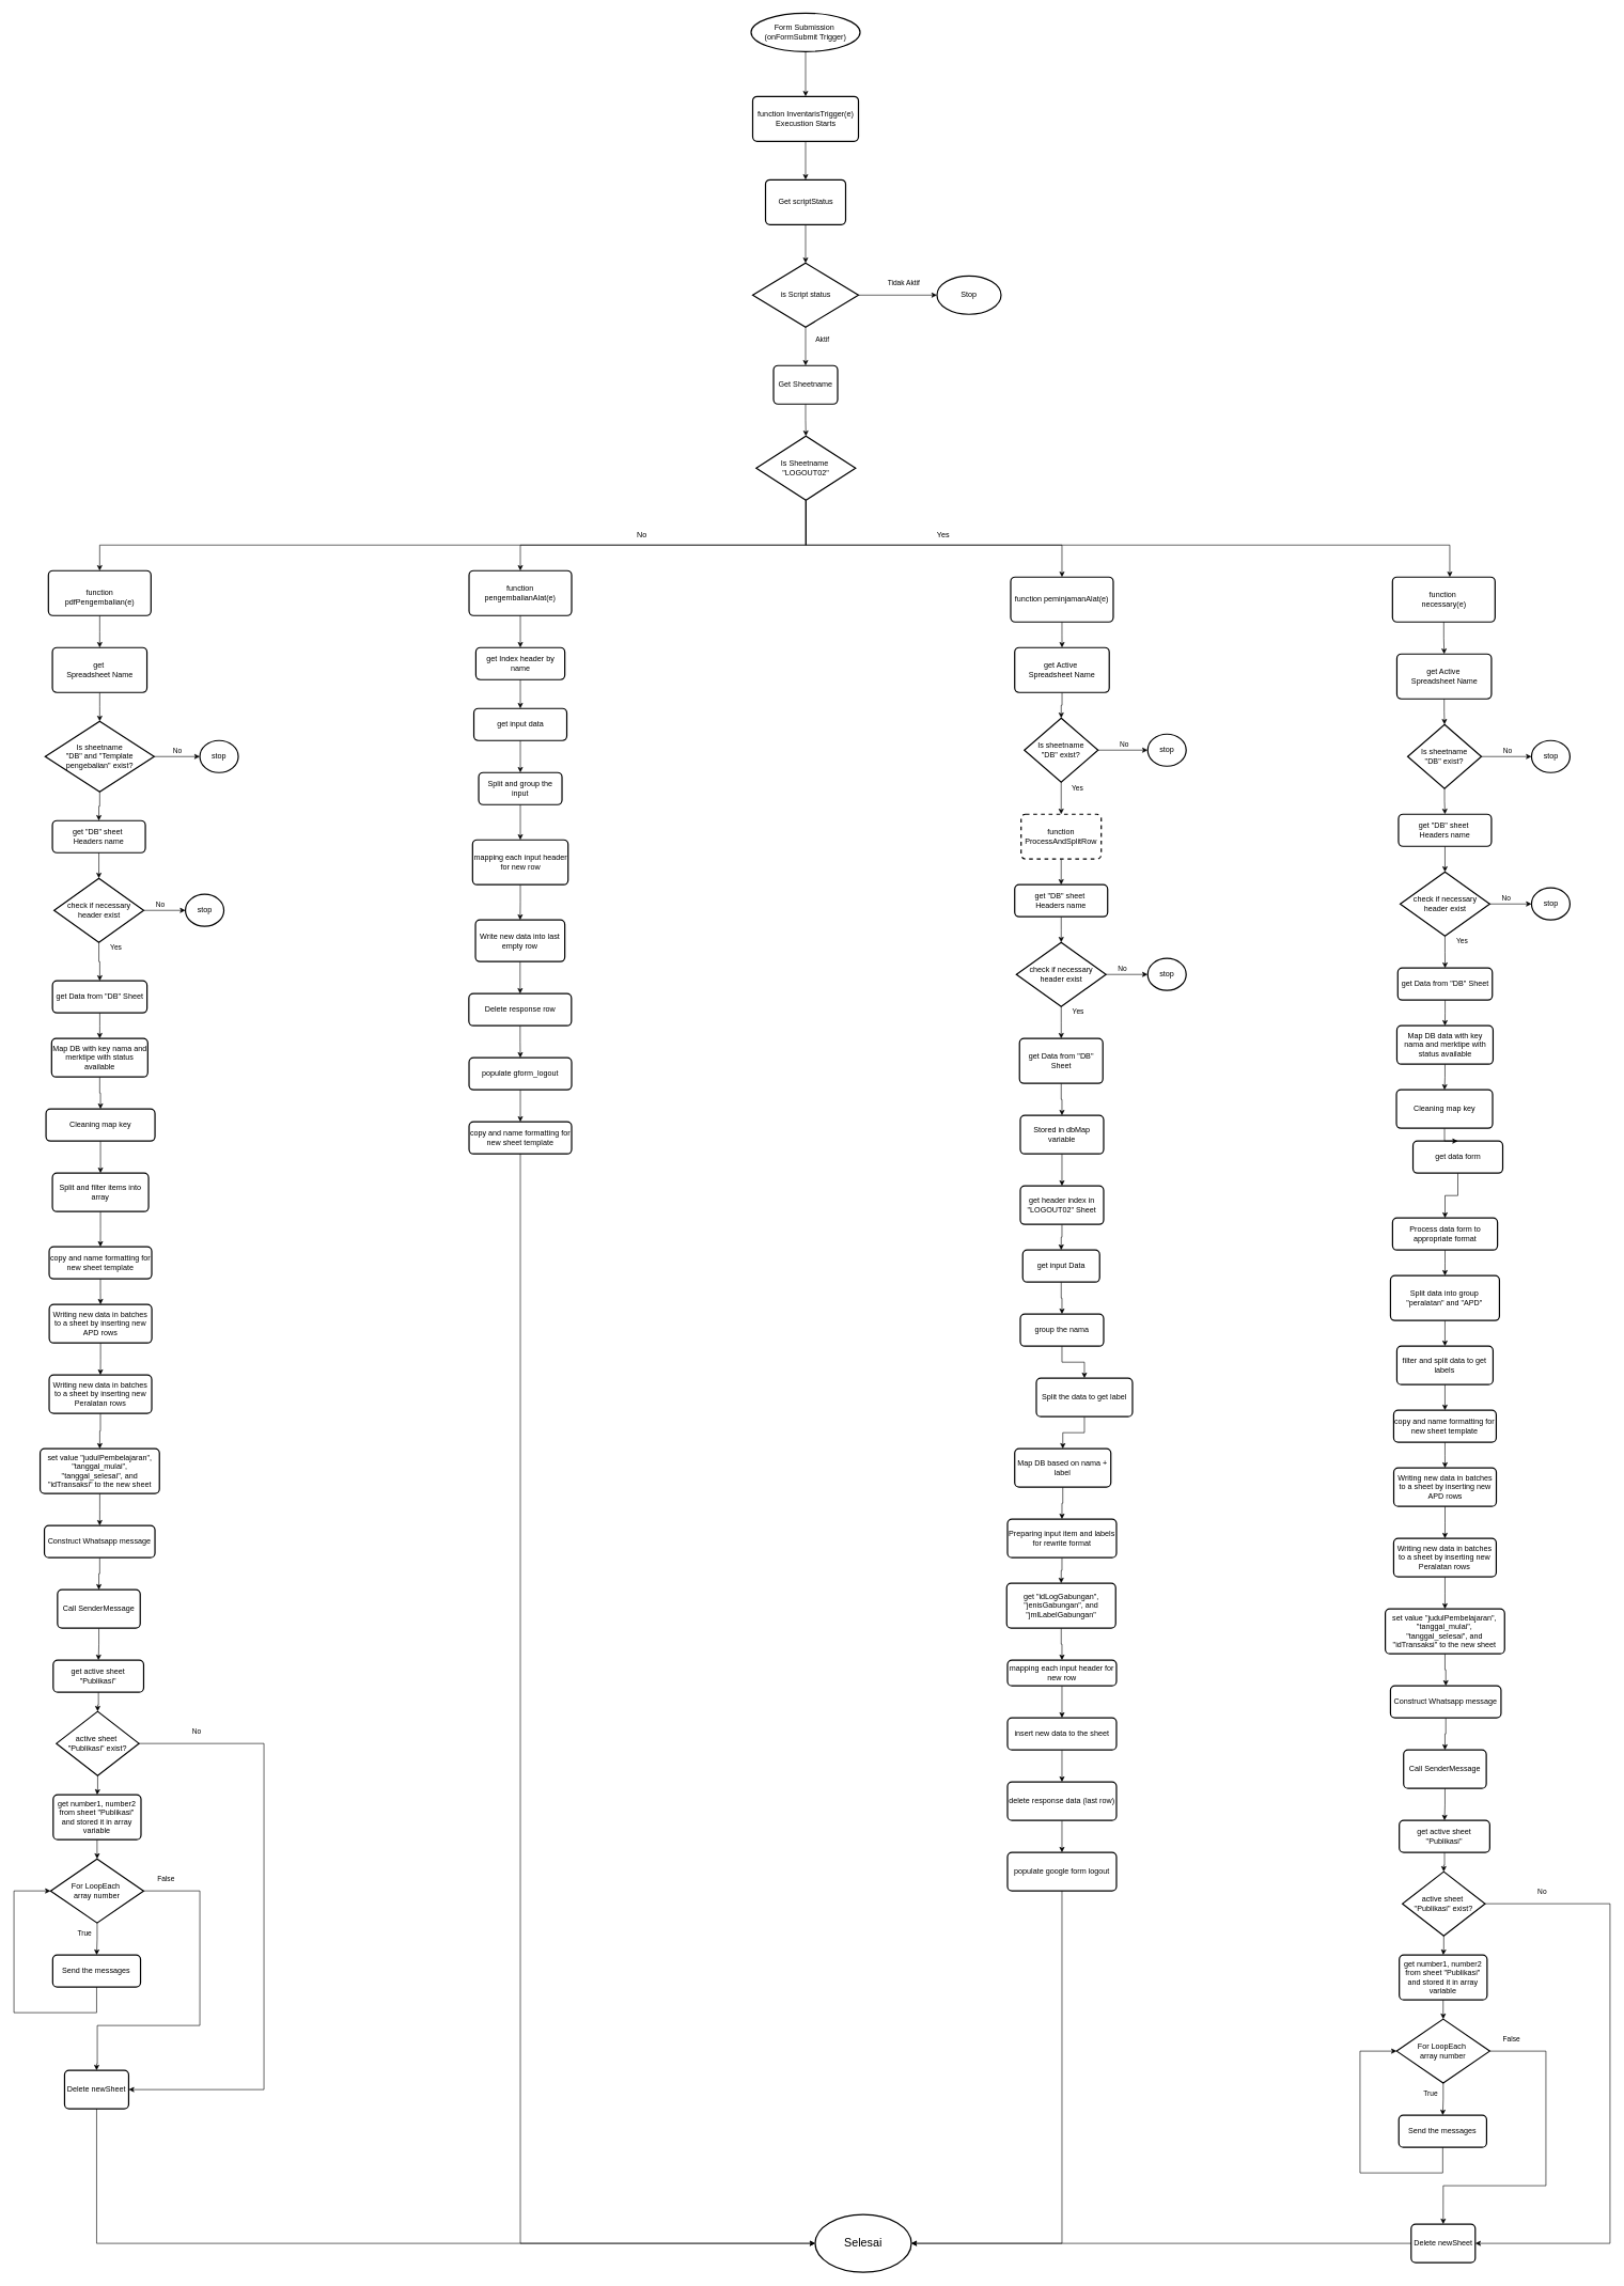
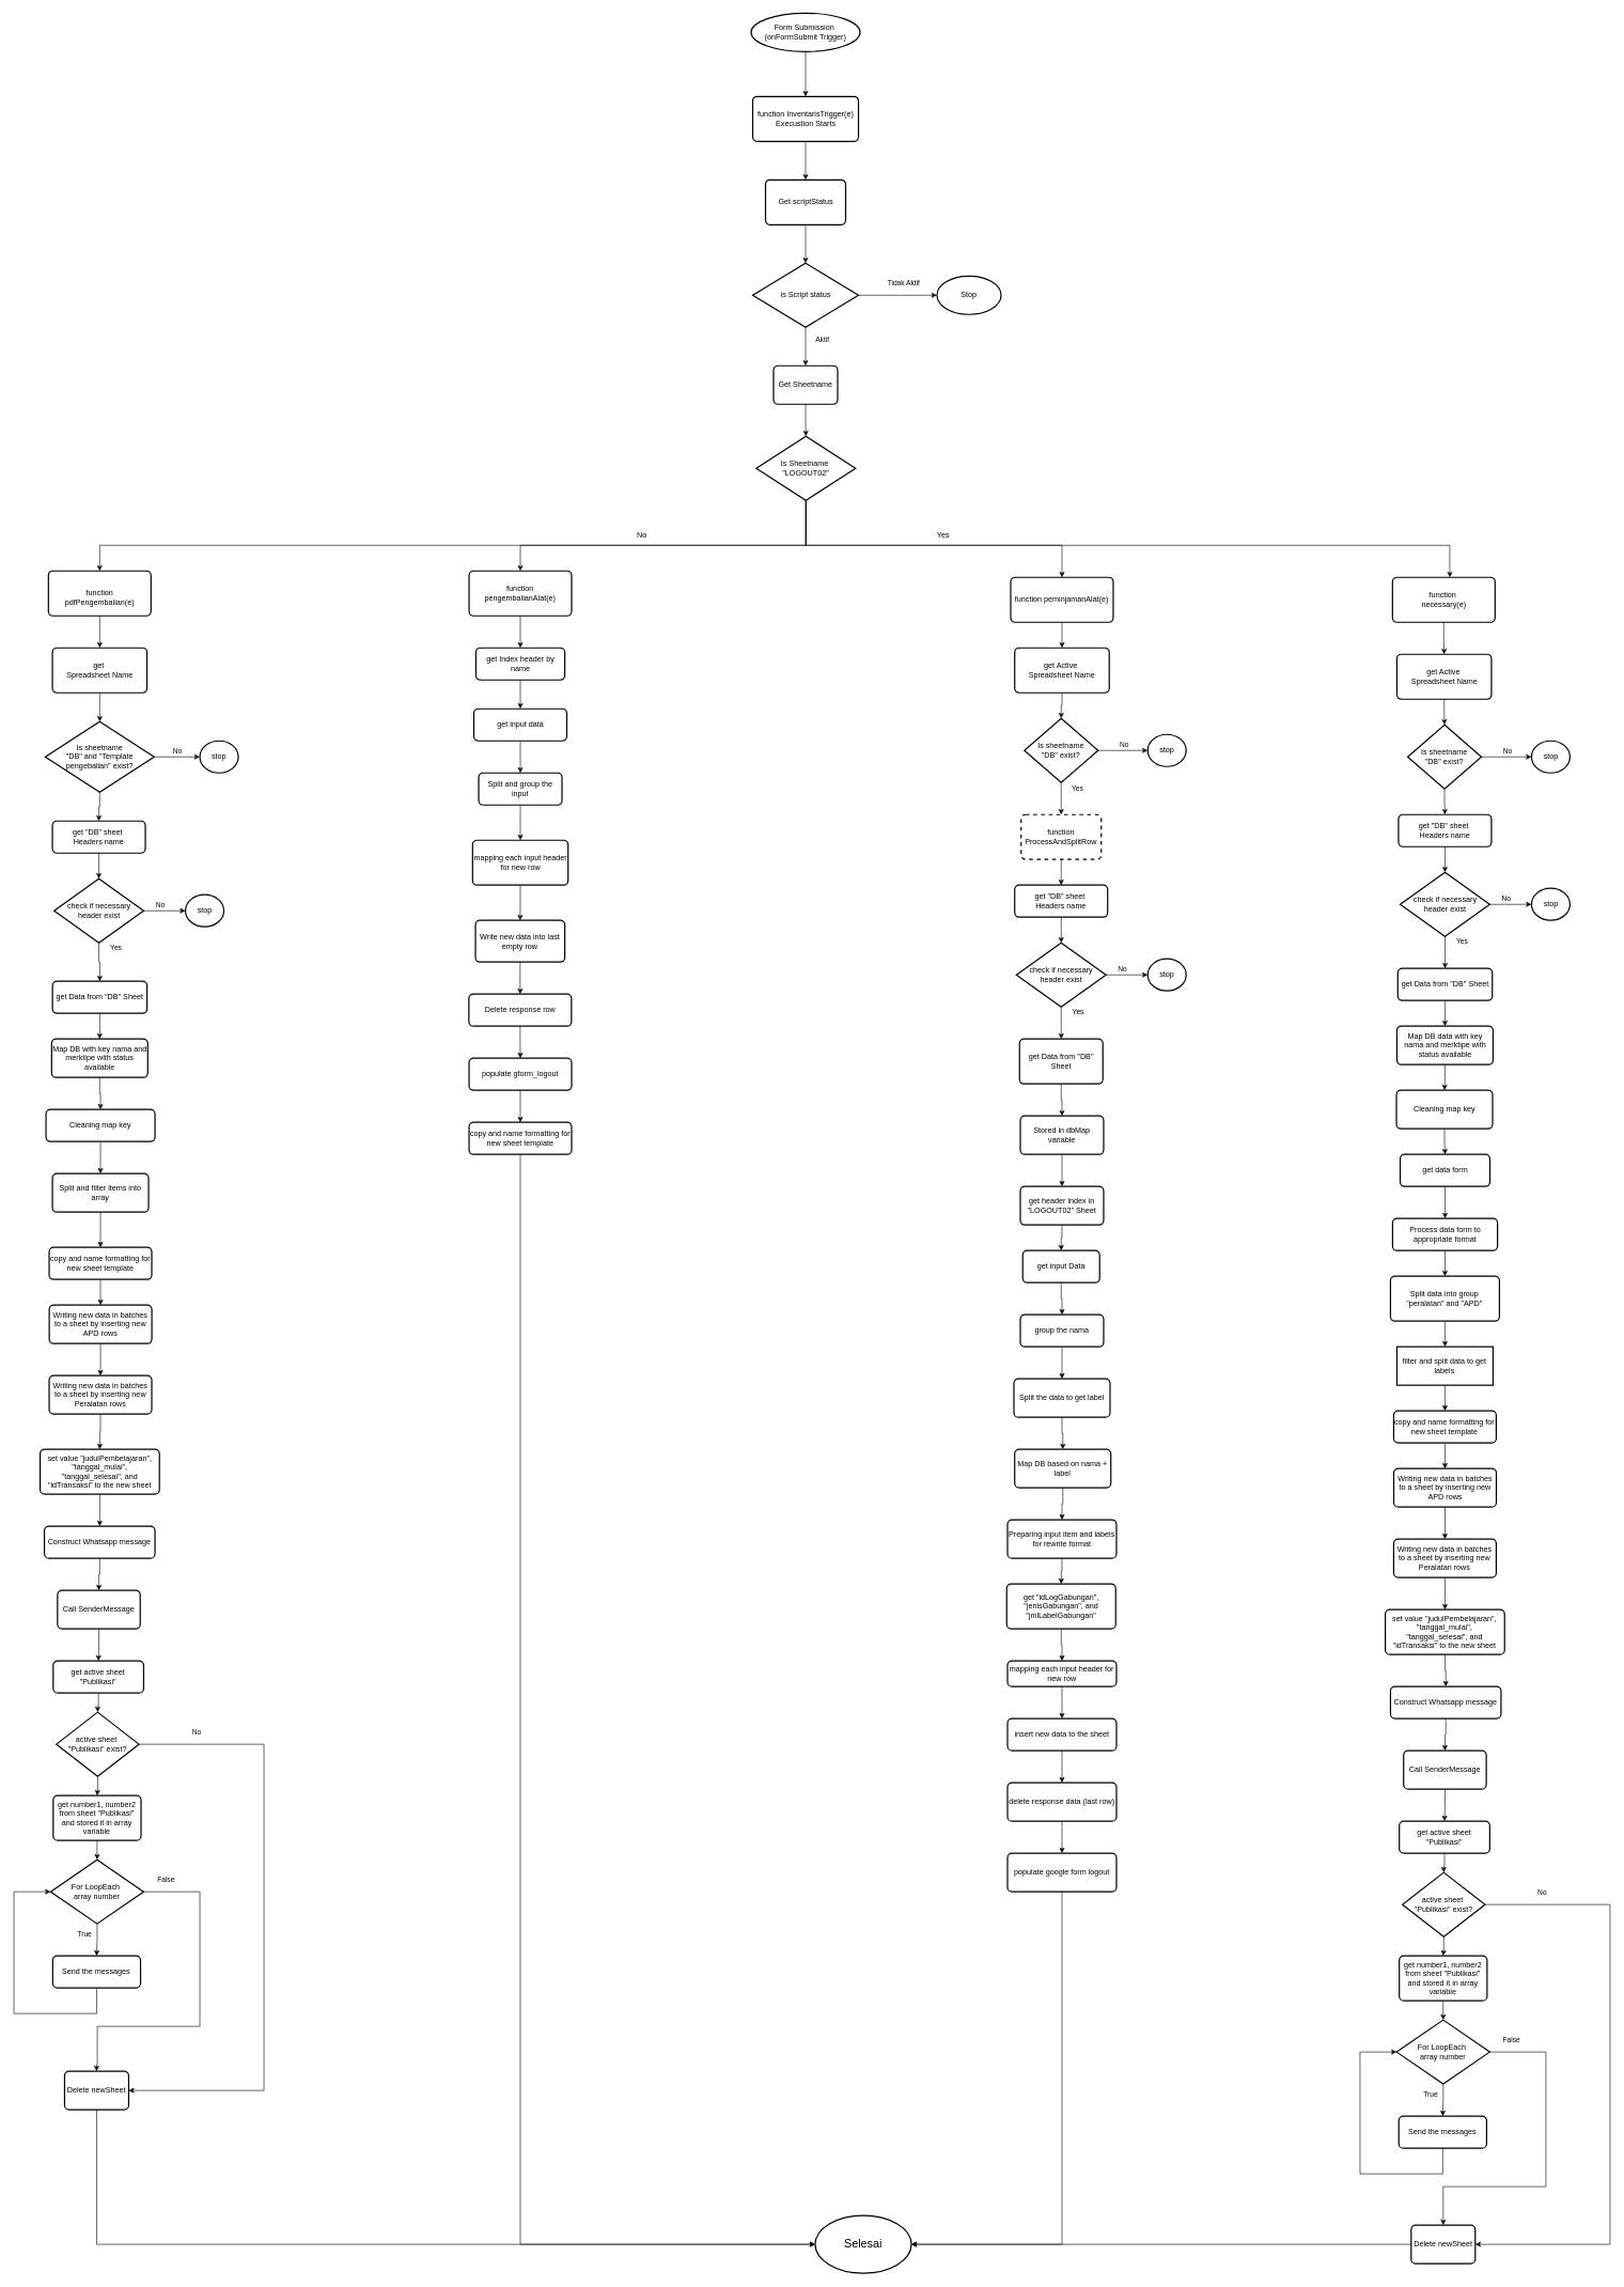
- <mxCell id="93" value="get data form" style="rounded=1;whiteSpace=wrap;html=1;absoluteArcSize=1;arcSize=14;strokeWidth=2;" parent="1" vertex="1"><mxGeometry x="2203.63" y="1780" width="140" height="50" as="geometry" /></mxCell>
+ <mxCell id="93" value="get data form" style="rounded=1;whiteSpace=wrap;html=1;absoluteArcSize=1;arcSize=14;strokeWidth=2;" parent="1" vertex="1"><mxGeometry x="2183.63" y="1800" width="140" height="50" as="geometry" /></mxCell>
- <mxCell id="99" value="filter and split data to get labels" style="rounded=1;whiteSpace=wrap;html=1;absoluteArcSize=1;arcSize=14;strokeWidth=2;" parent="1" vertex="1"><mxGeometry x="2178.47" y="2100" width="150" height="60" as="geometry" /></mxCell>
+ <mxCell id="99" value="filter and split data to get labels" style="whiteSpace=wrap;html=1;absoluteArcSize=1;arcSize=14;strokeWidth=2;rounded=0;" parent="1" vertex="1"><mxGeometry x="2178.47" y="2100" width="150" height="60" as="geometry" /></mxCell>
- <mxCell id="59" value="Split the data to get label" style="rounded=1;whiteSpace=wrap;html=1;absoluteArcSize=1;arcSize=14;strokeWidth=2;" parent="1" vertex="1"><mxGeometry x="1616" y="2150" width="150" height="60" as="geometry" /></mxCell>
+ <mxCell id="59" value="Split the data to get label" style="rounded=1;whiteSpace=wrap;html=1;absoluteArcSize=1;arcSize=14;strokeWidth=2;" parent="1" vertex="1"><mxGeometry x="1581" y="2150" width="150" height="60" as="geometry" /></mxCell>
